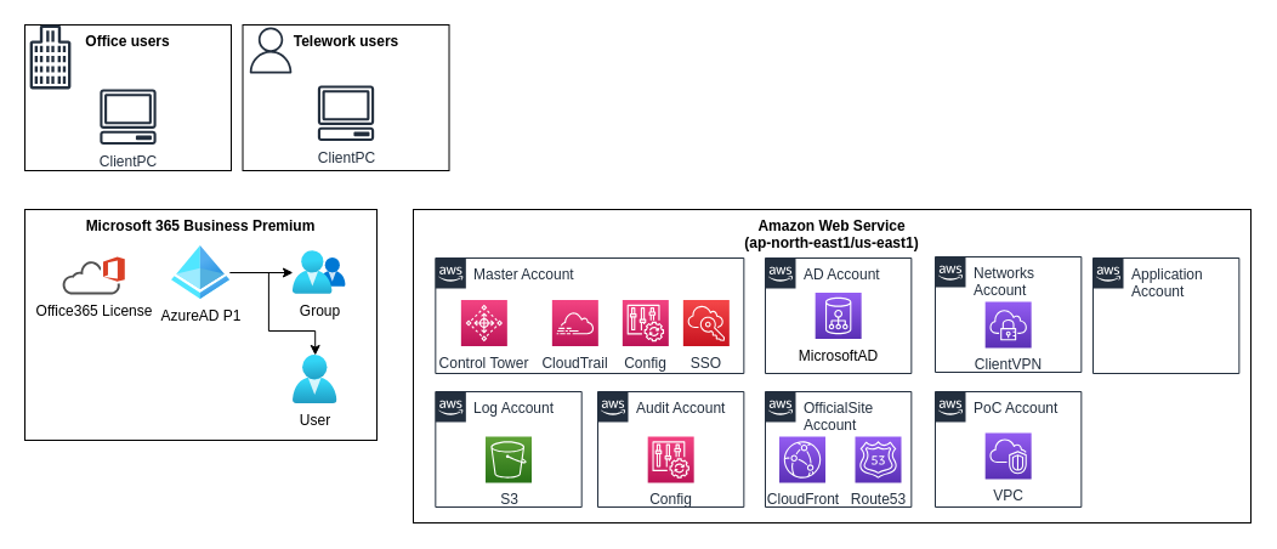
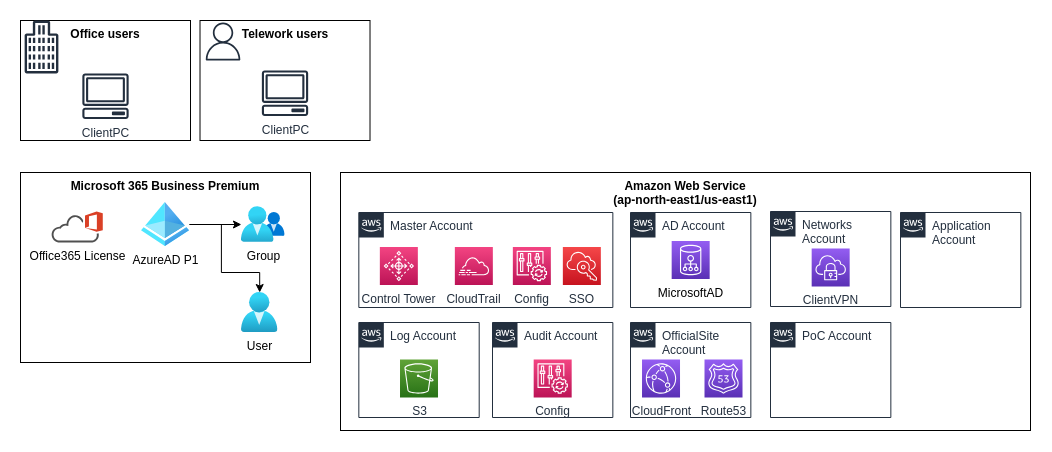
- <mxCell id="31" value="VPC" style="points=[[0,0,0],[0.25,0,0],[0.5,0,0],[0.75,0,0],[1,0,0],[0,1,0],[0.25,1,0],[0.5,1,0],[0.75,1,0],[1,1,0],[0,0.25,0],[0,0.5,0],[0,0.75,0],[1,0.25,0],[1,0.5,0],[1,0.75,0]];outlineConnect=0;fontColor=#232F3E;gradientColor=#945DF2;gradientDirection=north;fillColor=#5A30B5;strokeColor=#ffffff;dashed=0;verticalLabelPosition=bottom;verticalAlign=top;align=center;html=1;fontSize=12;fontStyle=0;aspect=fixed;shape=mxgraph.aws4.resourceIcon;resIcon=mxgraph.aws4.vpc;rounded=0;" vertex="1" parent="1"><mxGeometry x="811.17" y="356" width="38" height="38" as="geometry" /></mxCell>
